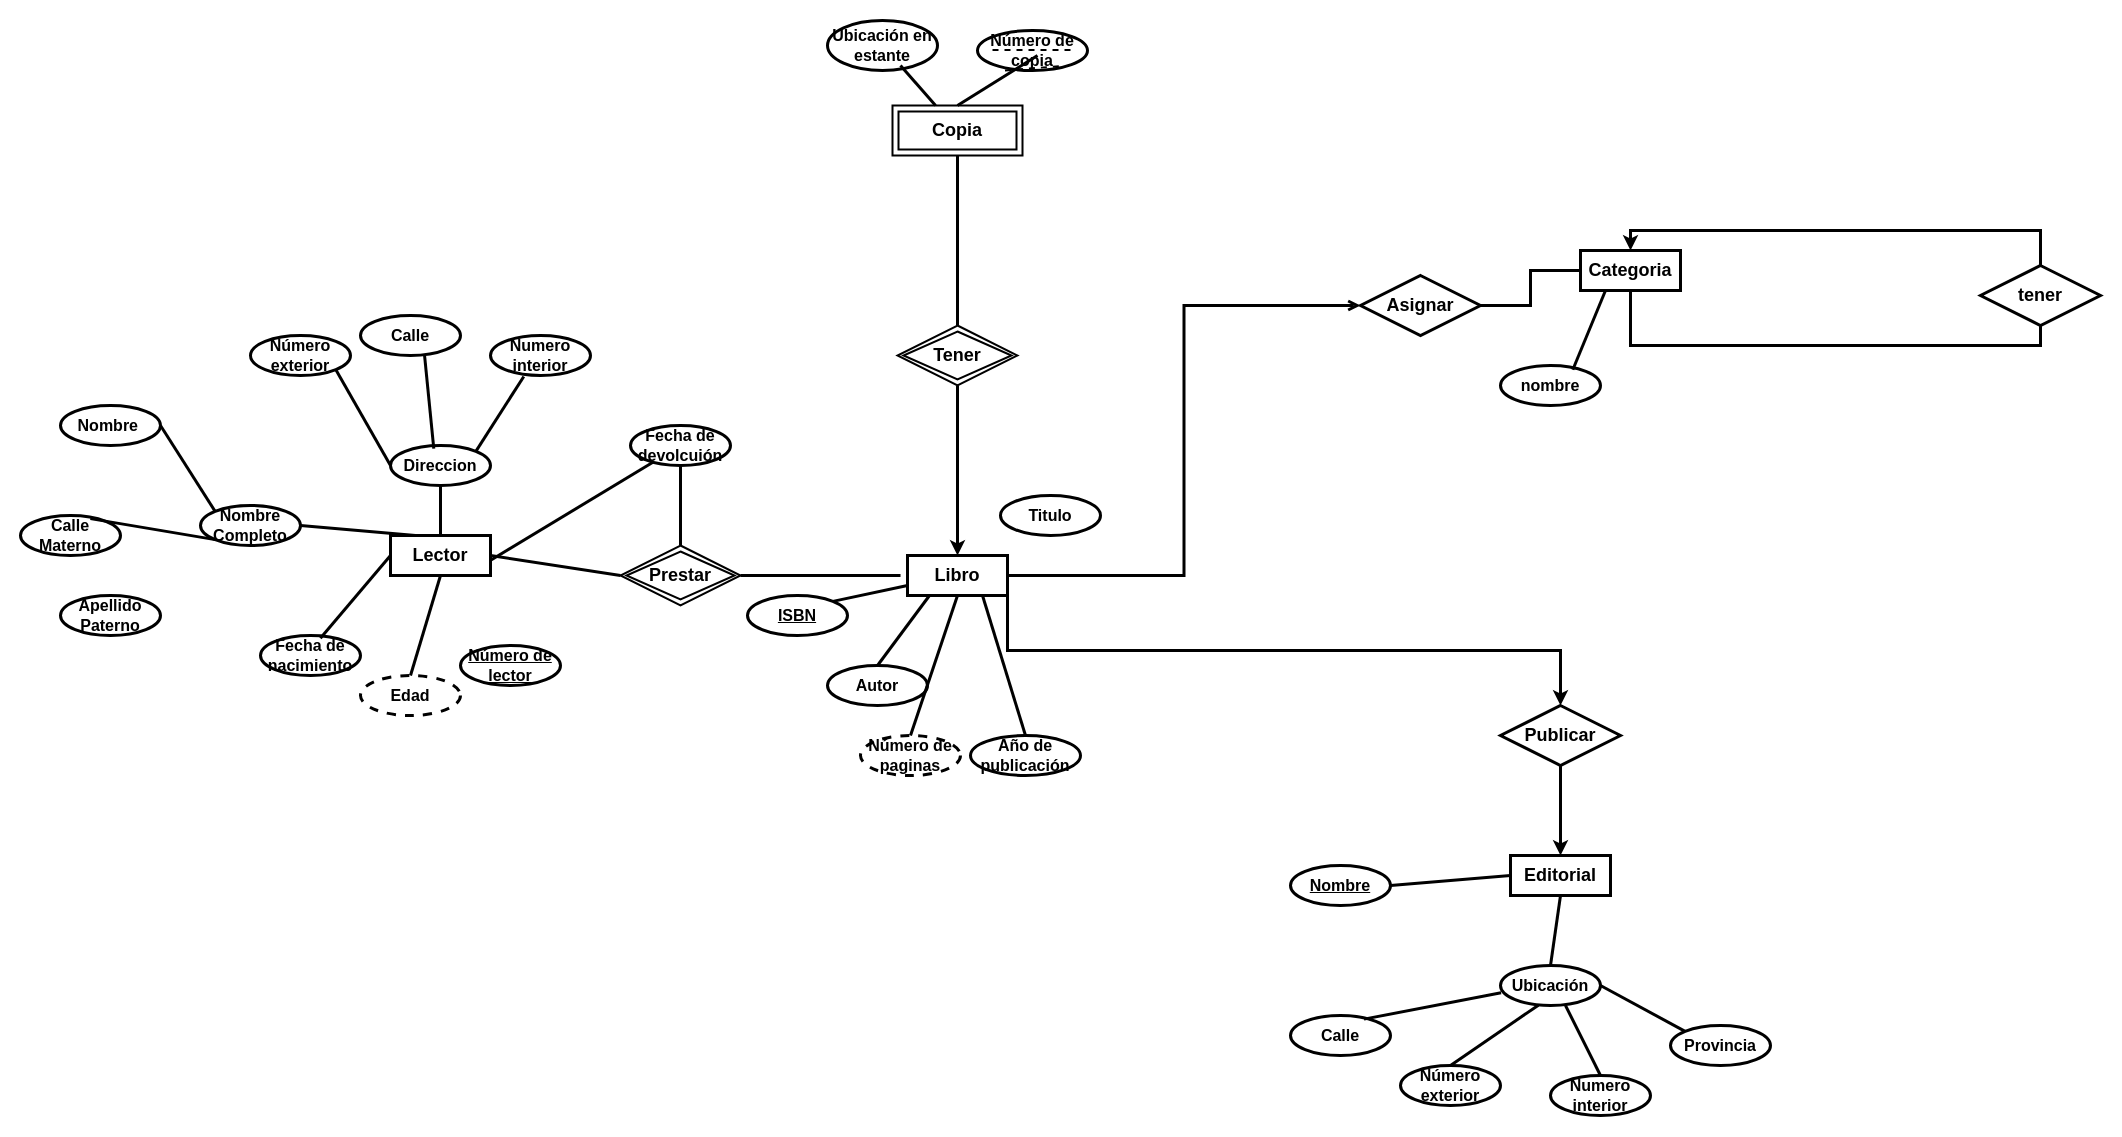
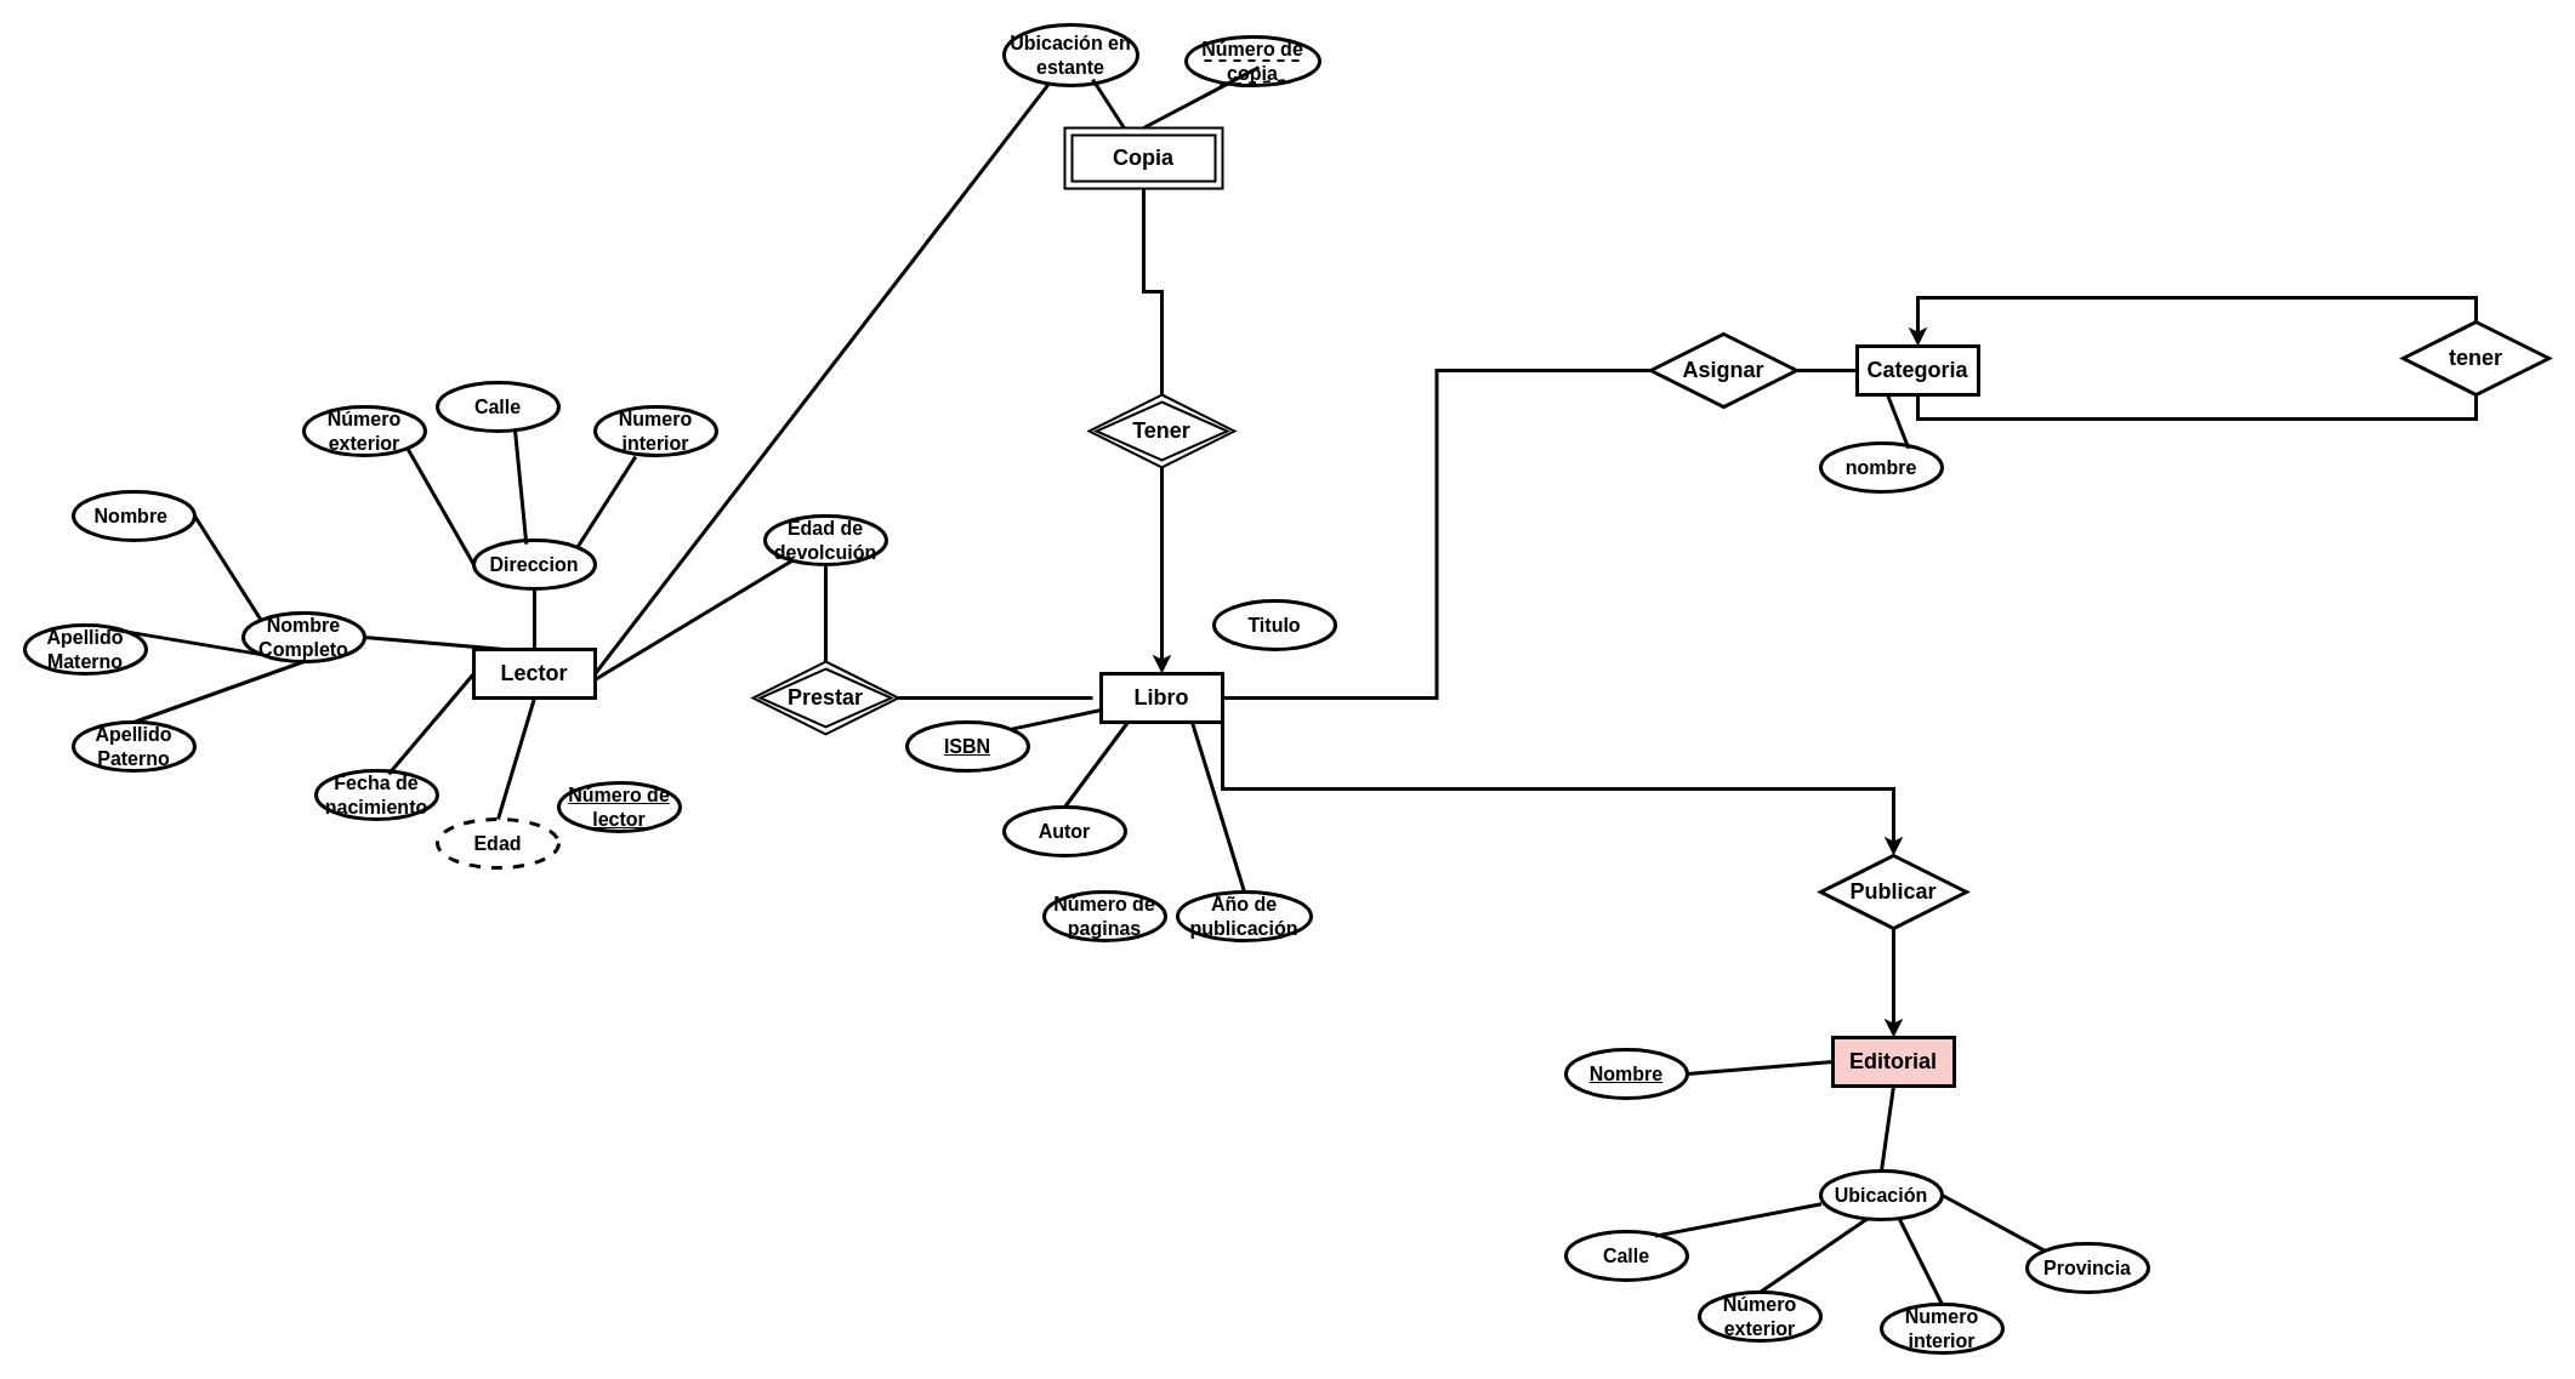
- <mxCell id="18" value="&lt;font size=&quot;1&quot; style=&quot;&quot;&gt;&lt;b style=&quot;font-size: 18px;&quot;&gt;Copia&lt;/b&gt;&lt;/font&gt;" style="shape=ext;margin=3;double=1;whiteSpace=wrap;html=1;align=center;strokeWidth=2;" parent="1" vertex="1"><mxGeometry x="892" y="105" width="130" height="50" as="geometry" /></mxCell>
+ <mxCell id="18" value="&lt;font size=&quot;1&quot; style=&quot;&quot;&gt;&lt;b style=&quot;font-size: 18px;&quot;&gt;Copia&lt;/b&gt;&lt;/font&gt;" style="shape=ext;margin=3;double=1;whiteSpace=wrap;html=1;align=center;strokeWidth=2;" parent="1" vertex="1"><mxGeometry x="877" y="105" width="130" height="50" as="geometry" /></mxCell>
- <mxCell id="26" value="Categoria" style="whiteSpace=wrap;html=1;align=center;fontSize=18;fontStyle=1;strokeWidth=3;" parent="1" vertex="1"><mxGeometry x="1580" y="250" width="100" height="40" as="geometry" /></mxCell>
+ <mxCell id="26" value="Categoria" style="whiteSpace=wrap;html=1;align=center;fontSize=18;fontStyle=1;strokeWidth=3;" parent="1" vertex="1"><mxGeometry x="1530" y="285" width="100" height="40" as="geometry" /></mxCell>
- <mxCell id="3" style="edgeStyle=orthogonalEdgeStyle;rounded=0;orthogonalLoop=1;jettySize=auto;html=1;endArrow=open;endFill=0;entryX=0;entryY=0.5;entryDx=0;entryDy=0;strokeWidth=3;" parent="1" source="5" target="48" edge="1"><mxGeometry relative="1" as="geometry"><mxPoint x="1117" y="575" as="targetPoint" /></mxGeometry></mxCell>
+ <mxCell id="3" style="edgeStyle=orthogonalEdgeStyle;rounded=0;orthogonalLoop=1;jettySize=auto;html=1;endArrow=none;endFill=0;entryX=0;entryY=0.5;entryDx=0;entryDy=0;strokeWidth=3;" parent="1" source="5" target="48" edge="1"><mxGeometry relative="1" as="geometry"><mxPoint x="1117" y="575" as="targetPoint" /></mxGeometry></mxCell>
- <mxCell id="46" value="Fecha de devolcuión" style="ellipse;whiteSpace=wrap;html=1;align=center;strokeWidth=3;fontSize=16;fontStyle=1" parent="1" vertex="1"><mxGeometry x="630" y="425" width="100" height="40" as="geometry" /></mxCell>
+ <mxCell id="46" value="Edad de devolcuión" style="ellipse;whiteSpace=wrap;html=1;align=center;strokeWidth=3;fontSize=16;fontStyle=1" parent="1" vertex="1"><mxGeometry x="630" y="425" width="100" height="40" as="geometry" /></mxCell>
- <mxCell id="34" value="Calle Materno" style="ellipse;whiteSpace=wrap;html=1;align=center;strokeWidth=3;fontSize=16;fontStyle=1" parent="1" vertex="1"><mxGeometry x="20" y="515" width="100" height="40" as="geometry" /></mxCell>
+ <mxCell id="34" value="Apellido Materno" style="ellipse;whiteSpace=wrap;html=1;align=center;strokeWidth=3;fontSize=16;fontStyle=1" parent="1" vertex="1"><mxGeometry x="20" y="515" width="100" height="40" as="geometry" /></mxCell>
- <mxCell id="75" value="" style="endArrow=none;html=1;rounded=0;entryX=0;entryY=0.5;entryDx=0;entryDy=0;exitX=1;exitY=0.5;exitDx=0;exitDy=0;strokeColor=default;strokeWidth=3;align=center;verticalAlign=middle;fontFamily=Helvetica;fontSize=16;fontColor=default;labelBackgroundColor=default;startArrow=none;startFill=0;endFill=0;" edge="1" parent="1" source="73" target="72"><mxGeometry width="50" height="50" relative="1" as="geometry"><mxPoint x="500" y="610" as="sourcePoint" /><mxPoint x="550" y="560" as="targetPoint" /></mxGeometry></mxCell>
+ <mxCell id="75" value="" style="endArrow=none;html=1;rounded=0;exitX=1;exitY=0.5;exitDx=0;exitDy=0;strokeColor=default;strokeWidth=3;align=center;verticalAlign=middle;fontFamily=Helvetica;fontSize=16;fontColor=default;labelBackgroundColor=default;startArrow=none;startFill=0;endFill=0;" edge="1" parent="1" source="73" target="11"><mxGeometry width="50" height="50" relative="1" as="geometry"><mxPoint x="500" y="610" as="sourcePoint" /><mxPoint x="550" y="560" as="targetPoint" /></mxGeometry></mxCell>
+ <mxCell id="65" style="edgeStyle=none;rounded=0;orthogonalLoop=1;jettySize=auto;html=1;startArrow=none;startFill=0;endArrow=none;endFill=0;strokeWidth=3;fontSize=16;entryX=0.5;entryY=0;entryDx=0;entryDy=0;exitX=0.5;exitY=1;exitDx=0;exitDy=0;" parent="1" target="35" edge="1" source="32"><mxGeometry relative="1" as="geometry"><mxPoint x="180" y="585" as="sourcePoint" /><mxPoint x="156.5" y="667" as="targetPoint" /></mxGeometry></mxCell>
- <mxCell id="52" style="edgeStyle=none;rounded=0;orthogonalLoop=1;jettySize=auto;html=1;exitX=0.5;exitY=0;exitDx=0;exitDy=0;entryX=0.5;entryY=1;entryDx=0;entryDy=0;startArrow=none;startFill=0;endArrow=none;endFill=0;strokeWidth=3;fontSize=16;" parent="1" source="9" edge="1" target="5"><mxGeometry relative="1" as="geometry"><mxPoint x="862" y="505" as="sourcePoint" /><mxPoint x="927" y="555" as="targetPoint" /></mxGeometry></mxCell>
- <mxCell id="9" value="Número de paginas" style="ellipse;whiteSpace=wrap;html=1;align=center;strokeWidth=3;fontSize=16;fontStyle=1;dashed=1;" parent="1" vertex="1"><mxGeometry x="860" y="735" width="100" height="40" as="geometry" /></mxCell>
+ <mxCell id="9" value="Número de paginas" style="ellipse;whiteSpace=wrap;html=1;align=center;strokeWidth=3;fontSize=16;fontStyle=1" parent="1" vertex="1"><mxGeometry x="860" y="735" width="100" height="40" as="geometry" /></mxCell>
- <mxCell id="25" value="Editorial" style="whiteSpace=wrap;html=1;align=center;fontSize=18;fontStyle=1;strokeWidth=3;" parent="1" vertex="1"><mxGeometry x="1510" y="855" width="100" height="40" as="geometry" /></mxCell>
+ <mxCell id="25" value="Editorial" style="whiteSpace=wrap;html=1;align=center;fontSize=18;fontStyle=1;strokeWidth=3;fillColor=#f8cecc;" parent="1" vertex="1"><mxGeometry x="1510" y="855" width="100" height="40" as="geometry" /></mxCell>
